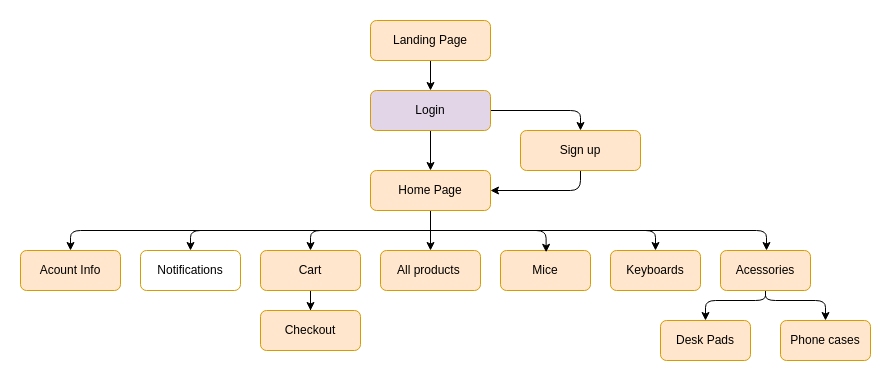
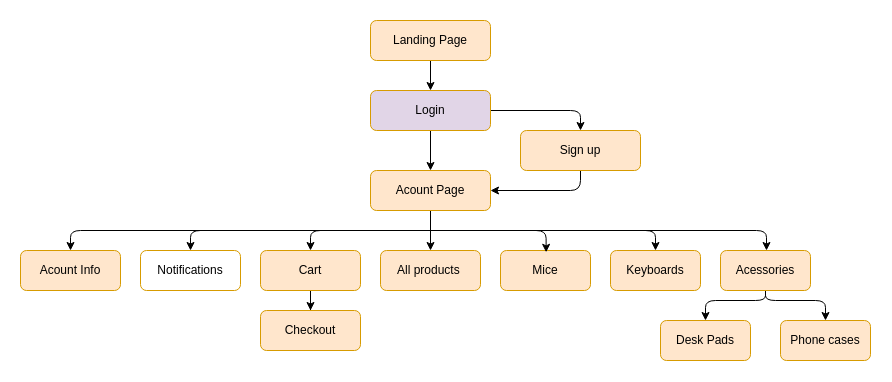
- <mxCell id="11" value="Home Page" style="rounded=1;whiteSpace=wrap;html=1;fontSize=12;glass=0;strokeWidth=1;shadow=0;fillColor=#ffe6cc;strokeColor=#d79b00;" vertex="1" parent="1"><mxGeometry x="370" y="170" width="120" height="40" as="geometry" /></mxCell>
+ <mxCell id="11" value="Acount Page" style="rounded=1;whiteSpace=wrap;html=1;fontSize=12;glass=0;strokeWidth=1;shadow=0;fillColor=#ffe6cc;strokeColor=#d79b00;" vertex="1" parent="1"><mxGeometry x="370" y="170" width="120" height="40" as="geometry" /></mxCell>
